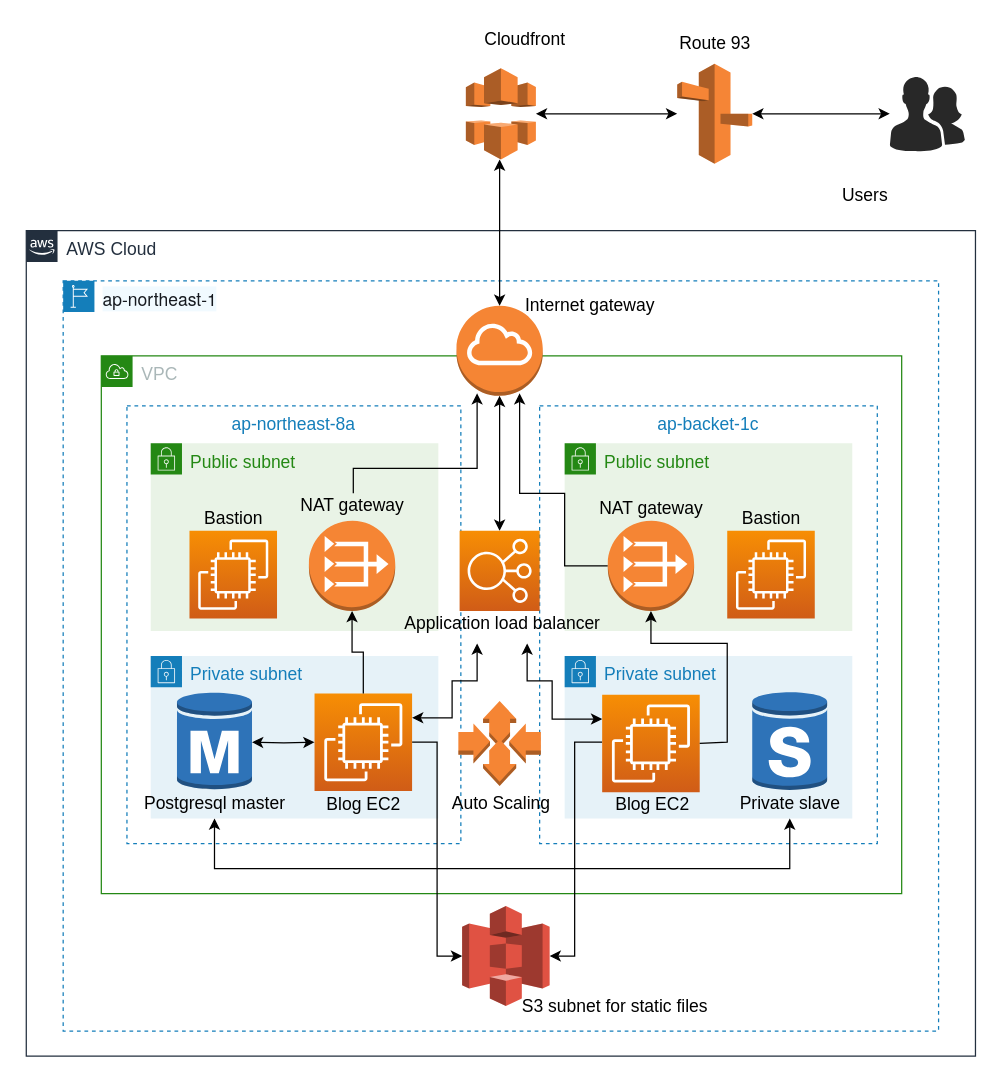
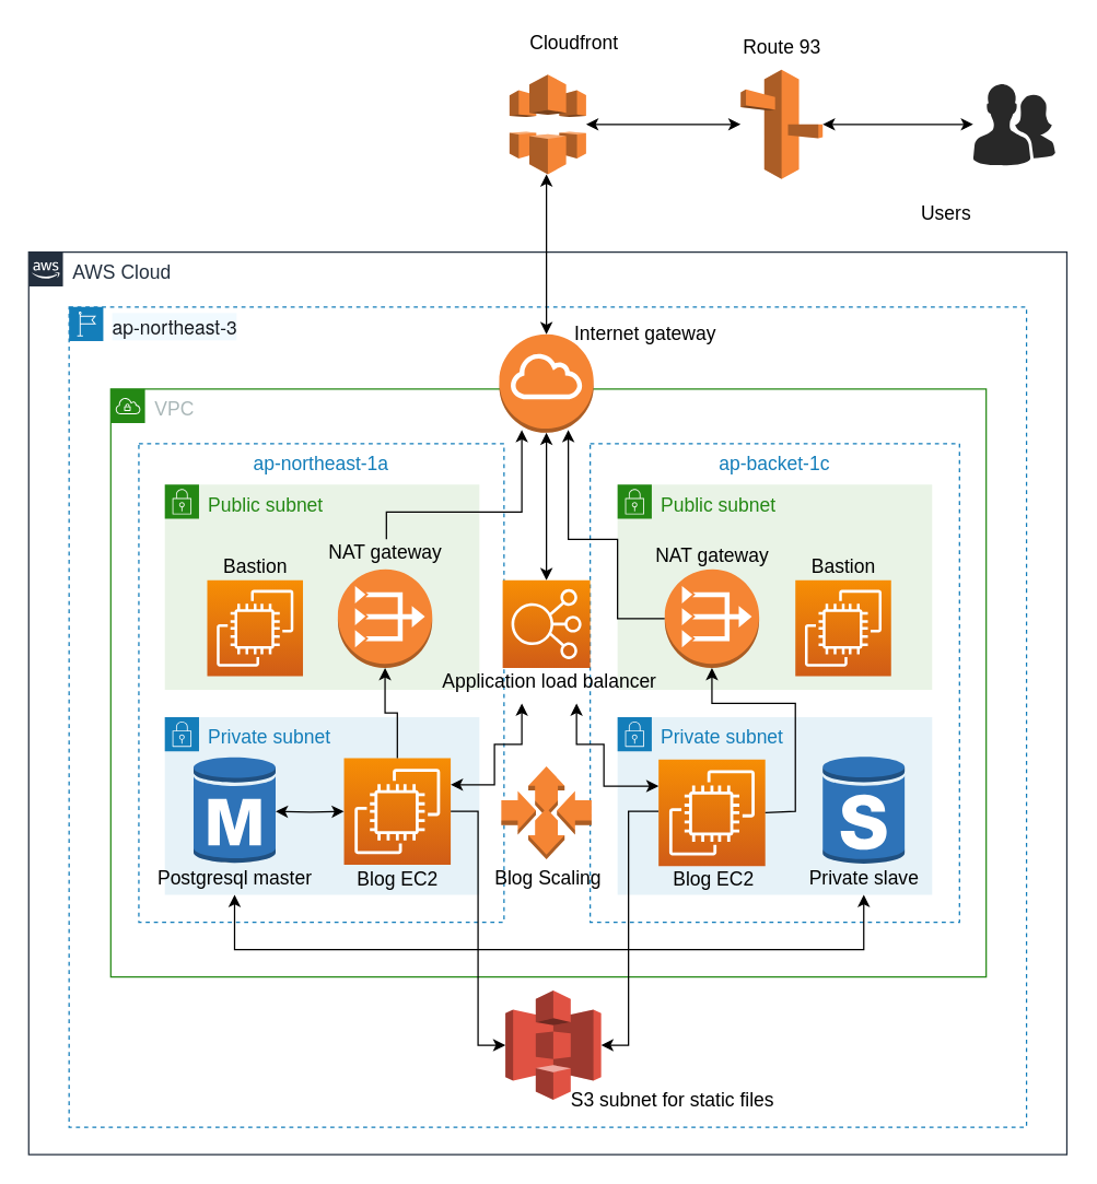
- <mxCell id="3" value="&lt;span style=&quot;color: rgb(22 , 25 , 31) ; font-family: &amp;#34;amazon ember&amp;#34; , &amp;#34;helvetica neue&amp;#34; , &amp;#34;roboto&amp;#34; , &amp;#34;arial&amp;#34; , sans-serif ; font-size: 14px ; background-color: rgb(241 , 250 , 255)&quot;&gt;ap-northeast-1&lt;/span&gt;" style="points=[[0,0],[0.25,0],[0.5,0],[0.75,0],[1,0],[1,0.25],[1,0.5],[1,0.75],[1,1],[0.75,1],[0.5,1],[0.25,1],[0,1],[0,0.75],[0,0.5],[0,0.25]];outlineConnect=0;gradientColor=none;html=1;whiteSpace=wrap;fontSize=12;fontStyle=0;shape=mxgraph.aws4.group;grIcon=mxgraph.aws4.group_region;strokeColor=#147EBA;fillColor=none;verticalAlign=top;align=left;spacingLeft=30;fontColor=#147EBA;dashed=1;" parent="1" vertex="1"><mxGeometry x="50" y="224" width="700" height="600" as="geometry" /></mxCell>
+ <mxCell id="3" value="&lt;span style=&quot;color: rgb(22 , 25 , 31) ; font-family: &amp;#34;amazon ember&amp;#34; , &amp;#34;helvetica neue&amp;#34; , &amp;#34;roboto&amp;#34; , &amp;#34;arial&amp;#34; , sans-serif ; font-size: 14px ; background-color: rgb(241 , 250 , 255)&quot;&gt;ap-northeast-3&lt;/span&gt;" style="points=[[0,0],[0.25,0],[0.5,0],[0.75,0],[1,0],[1,0.25],[1,0.5],[1,0.75],[1,1],[0.75,1],[0.5,1],[0.25,1],[0,1],[0,0.75],[0,0.5],[0,0.25]];outlineConnect=0;gradientColor=none;html=1;whiteSpace=wrap;fontSize=12;fontStyle=0;shape=mxgraph.aws4.group;grIcon=mxgraph.aws4.group_region;strokeColor=#147EBA;fillColor=none;verticalAlign=top;align=left;spacingLeft=30;fontColor=#147EBA;dashed=1;" parent="1" vertex="1"><mxGeometry x="50" y="224" width="700" height="600" as="geometry" /></mxCell>
- <mxCell id="6" value="ap-northeast-8a" style="fillColor=none;strokeColor=#147EBA;dashed=1;verticalAlign=top;fontStyle=0;fontColor=#147EBA;fontSize=14;" parent="1" vertex="1"><mxGeometry x="101" y="324" width="267" height="350" as="geometry" /></mxCell>
+ <mxCell id="6" value="ap-northeast-1a" style="fillColor=none;strokeColor=#147EBA;dashed=1;verticalAlign=top;fontStyle=0;fontColor=#147EBA;fontSize=14;" parent="1" vertex="1"><mxGeometry x="101" y="324" width="267" height="350" as="geometry" /></mxCell>
- <mxCell id="52" value="&lt;font&gt;&lt;font style=&quot;font-size: 14px&quot;&gt;Auto Scaling&lt;/font&gt;&lt;br&gt;&lt;/font&gt;" style="text;html=1;resizable=0;autosize=1;align=center;verticalAlign=middle;points=[];fillColor=none;strokeColor=none;rounded=0;" vertex="1" parent="1"><mxGeometry x="355" y="632" width="90" height="20" as="geometry" /></mxCell>
+ <mxCell id="52" value="&lt;font&gt;&lt;font style=&quot;font-size: 14px&quot;&gt;Blog Scaling&lt;/font&gt;&lt;br&gt;&lt;/font&gt;" style="text;html=1;resizable=0;autosize=1;align=center;verticalAlign=middle;points=[];fillColor=none;strokeColor=none;rounded=0;" vertex="1" parent="1"><mxGeometry x="355" y="632" width="90" height="20" as="geometry" /></mxCell>
